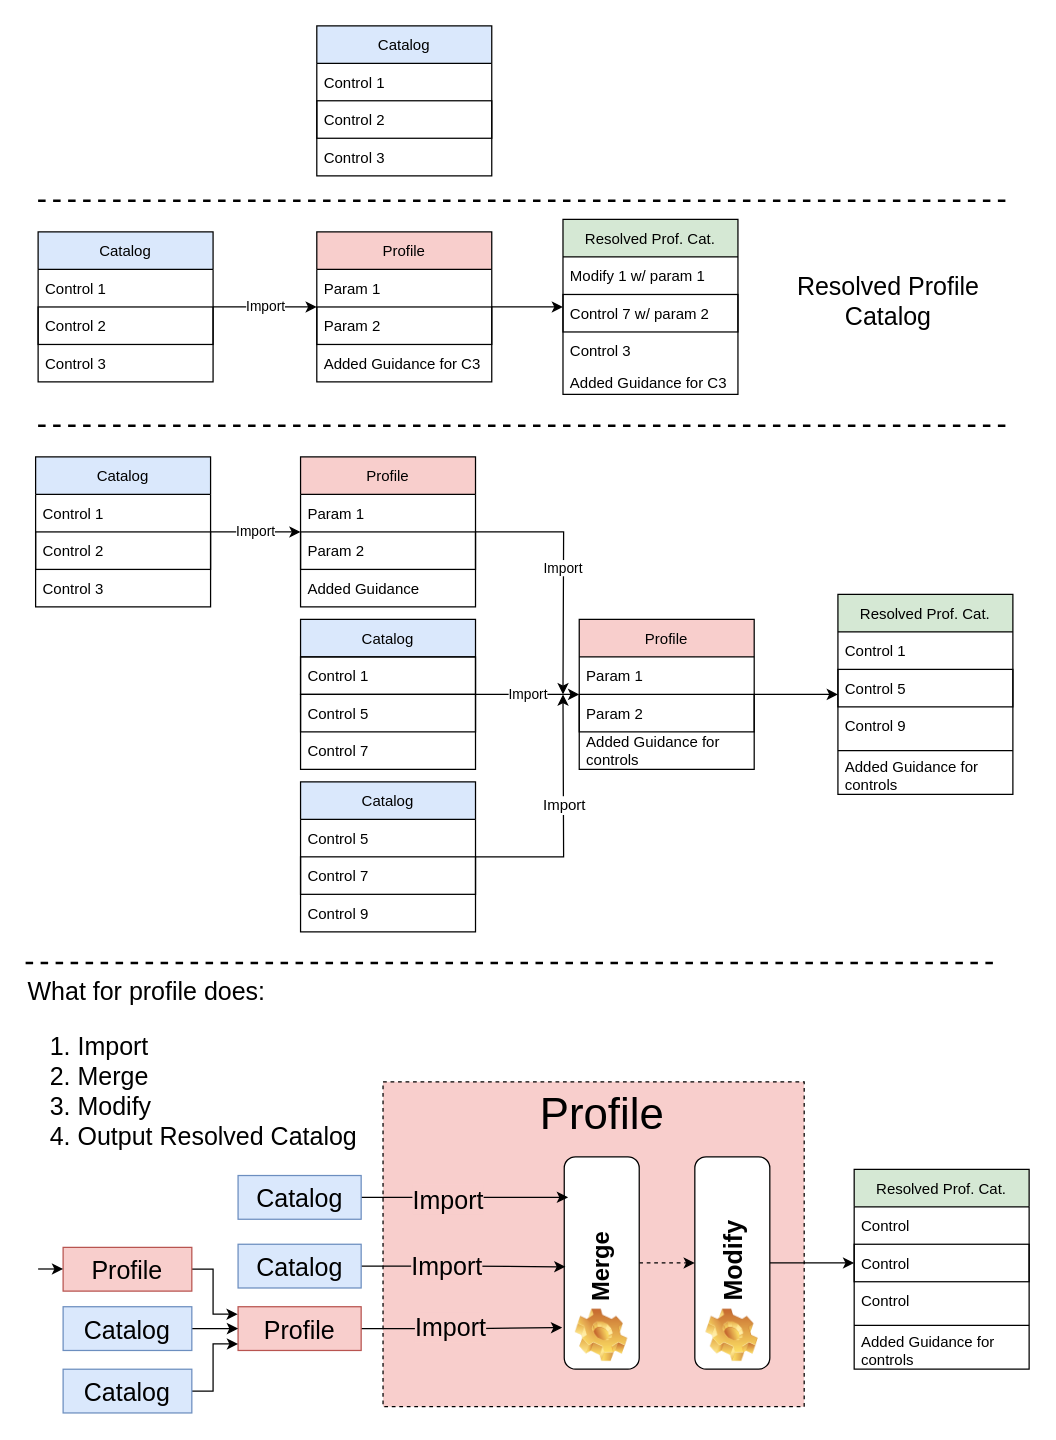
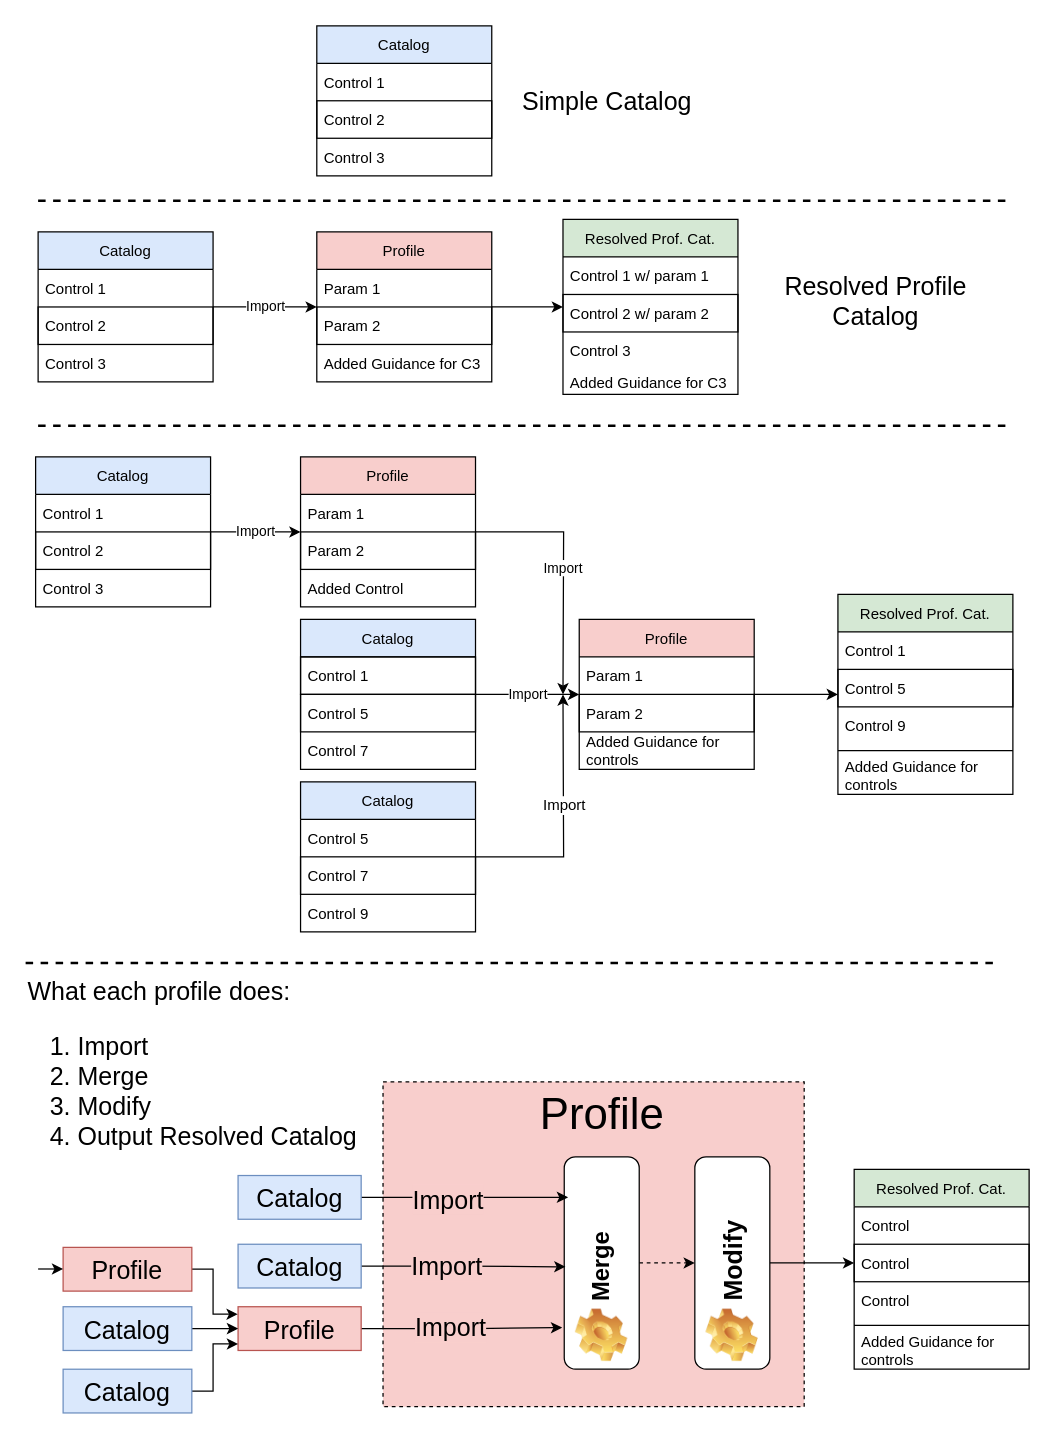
+ <mxCell id="58" value="Simple Catalog" style="text;html=1;align=center;verticalAlign=middle;resizable=0;points=[];autosize=1;strokeColor=none;fillColor=none;fontSize=20;" parent="1" vertex="1"><mxGeometry x="410" y="65" width="150" height="30" as="geometry" /></mxCell>
- <mxCell id="18" value="Modify 1 w/ param 1" style="text;strokeColor=none;fillColor=none;align=left;verticalAlign=middle;spacingLeft=4;spacingRight=4;overflow=hidden;points=[[0,0.5],[1,0.5]];portConstraint=eastwest;rotatable=0;" parent="17" vertex="1"><mxGeometry y="30" width="140" height="30" as="geometry" /></mxCell>
+ <mxCell id="18" value="Control 1 w/ param 1" style="text;strokeColor=none;fillColor=none;align=left;verticalAlign=middle;spacingLeft=4;spacingRight=4;overflow=hidden;points=[[0,0.5],[1,0.5]];portConstraint=eastwest;rotatable=0;" parent="17" vertex="1"><mxGeometry y="30" width="140" height="30" as="geometry" /></mxCell>
- <mxCell id="59" value="Resolved Profile&lt;br&gt;Catalog" style="text;html=1;align=center;verticalAlign=middle;resizable=0;points=[];autosize=1;strokeColor=none;fillColor=none;fontSize=20;" parent="1" vertex="1"><mxGeometry x="630" y="215" width="160" height="50" as="geometry" /></mxCell>
+ <mxCell id="59" value="Resolved Profile&lt;br&gt;Catalog" style="text;html=1;align=center;verticalAlign=middle;resizable=0;points=[];autosize=1;strokeColor=none;fillColor=none;fontSize=20;" parent="1" vertex="1"><mxGeometry x="620" y="215" width="160" height="50" as="geometry" /></mxCell>
- <mxCell id="19" value="Control 7 w/ param 2" style="text;strokeColor=default;fillColor=none;align=left;verticalAlign=middle;spacingLeft=4;spacingRight=4;overflow=hidden;points=[[0,0.5],[1,0.5]];portConstraint=eastwest;rotatable=0;" parent="17" vertex="1"><mxGeometry y="60" width="140" height="30" as="geometry" /></mxCell>
+ <mxCell id="19" value="Control 2 w/ param 2" style="text;strokeColor=default;fillColor=none;align=left;verticalAlign=middle;spacingLeft=4;spacingRight=4;overflow=hidden;points=[[0,0.5],[1,0.5]];portConstraint=eastwest;rotatable=0;" parent="17" vertex="1"><mxGeometry y="60" width="140" height="30" as="geometry" /></mxCell>
- <mxCell id="53" value="Added Guidance" style="text;strokeColor=none;fillColor=none;align=left;verticalAlign=middle;spacingLeft=4;spacingRight=4;overflow=hidden;points=[[0,0.5],[1,0.5]];portConstraint=eastwest;rotatable=0;" parent="50" vertex="1"><mxGeometry y="90" width="140" height="30" as="geometry" /></mxCell>
+ <mxCell id="53" value="Added Control" style="text;strokeColor=none;fillColor=none;align=left;verticalAlign=middle;spacingLeft=4;spacingRight=4;overflow=hidden;points=[[0,0.5],[1,0.5]];portConstraint=eastwest;rotatable=0;" parent="50" vertex="1"><mxGeometry y="90" width="140" height="30" as="geometry" /></mxCell>
- <mxCell id="81" value="What for profile does:&lt;br&gt;&lt;ol&gt;&lt;li&gt;Import&lt;/li&gt;&lt;li&gt;Merge&lt;/li&gt;&lt;li&gt;Modify&lt;/li&gt;&lt;li&gt;Output Resolved Catalog&lt;/li&gt;&lt;/ol&gt;" style="text;html=1;align=left;verticalAlign=middle;resizable=0;points=[];autosize=1;strokeColor=none;fillColor=none;fontSize=20;" parent="1" vertex="1"><mxGeometry x="20" y="775" width="280" height="170" as="geometry" /></mxCell>
+ <mxCell id="81" value="What each profile does:&lt;br&gt;&lt;ol&gt;&lt;li&gt;Import&lt;/li&gt;&lt;li&gt;Merge&lt;/li&gt;&lt;li&gt;Modify&lt;/li&gt;&lt;li&gt;Output Resolved Catalog&lt;/li&gt;&lt;/ol&gt;" style="text;html=1;align=left;verticalAlign=middle;resizable=0;points=[];autosize=1;strokeColor=none;fillColor=none;fontSize=20;" parent="1" vertex="1"><mxGeometry x="20" y="775" width="280" height="170" as="geometry" /></mxCell>
